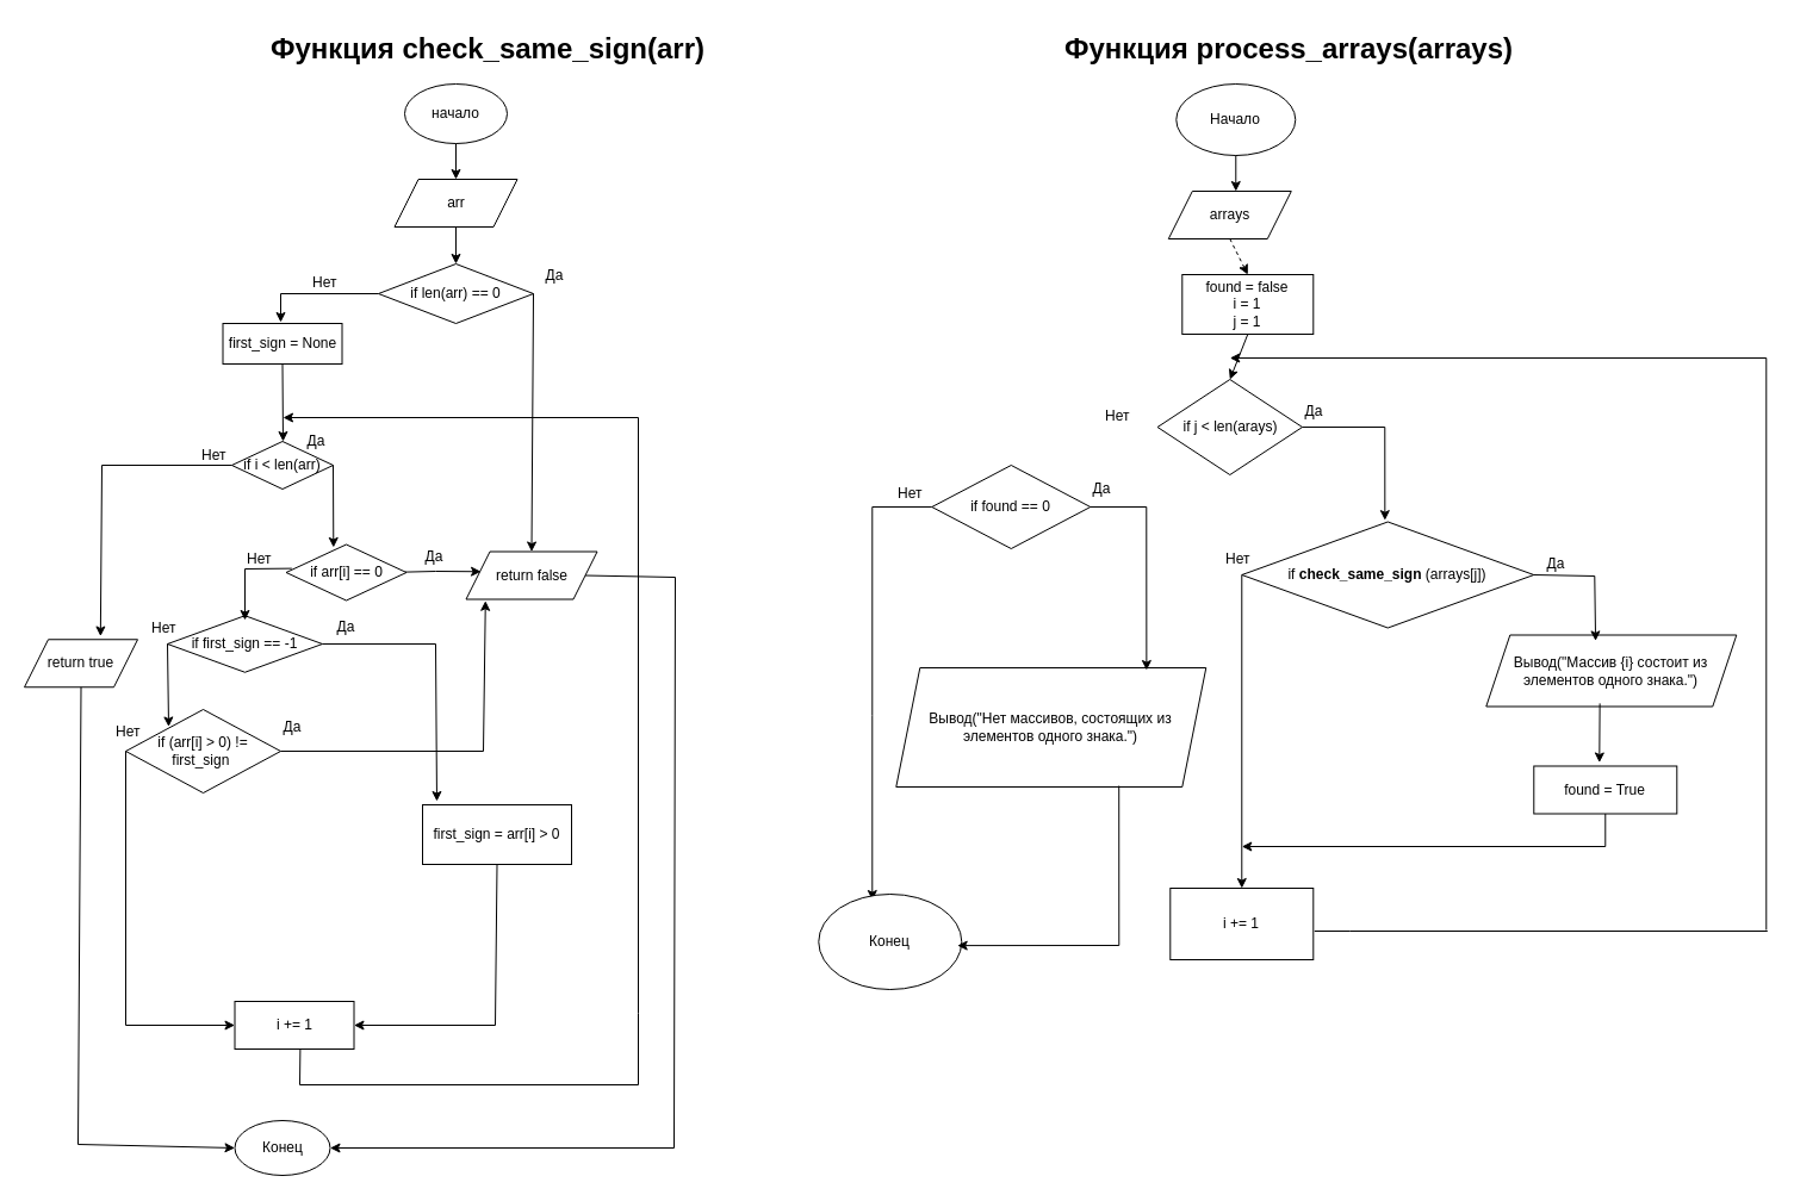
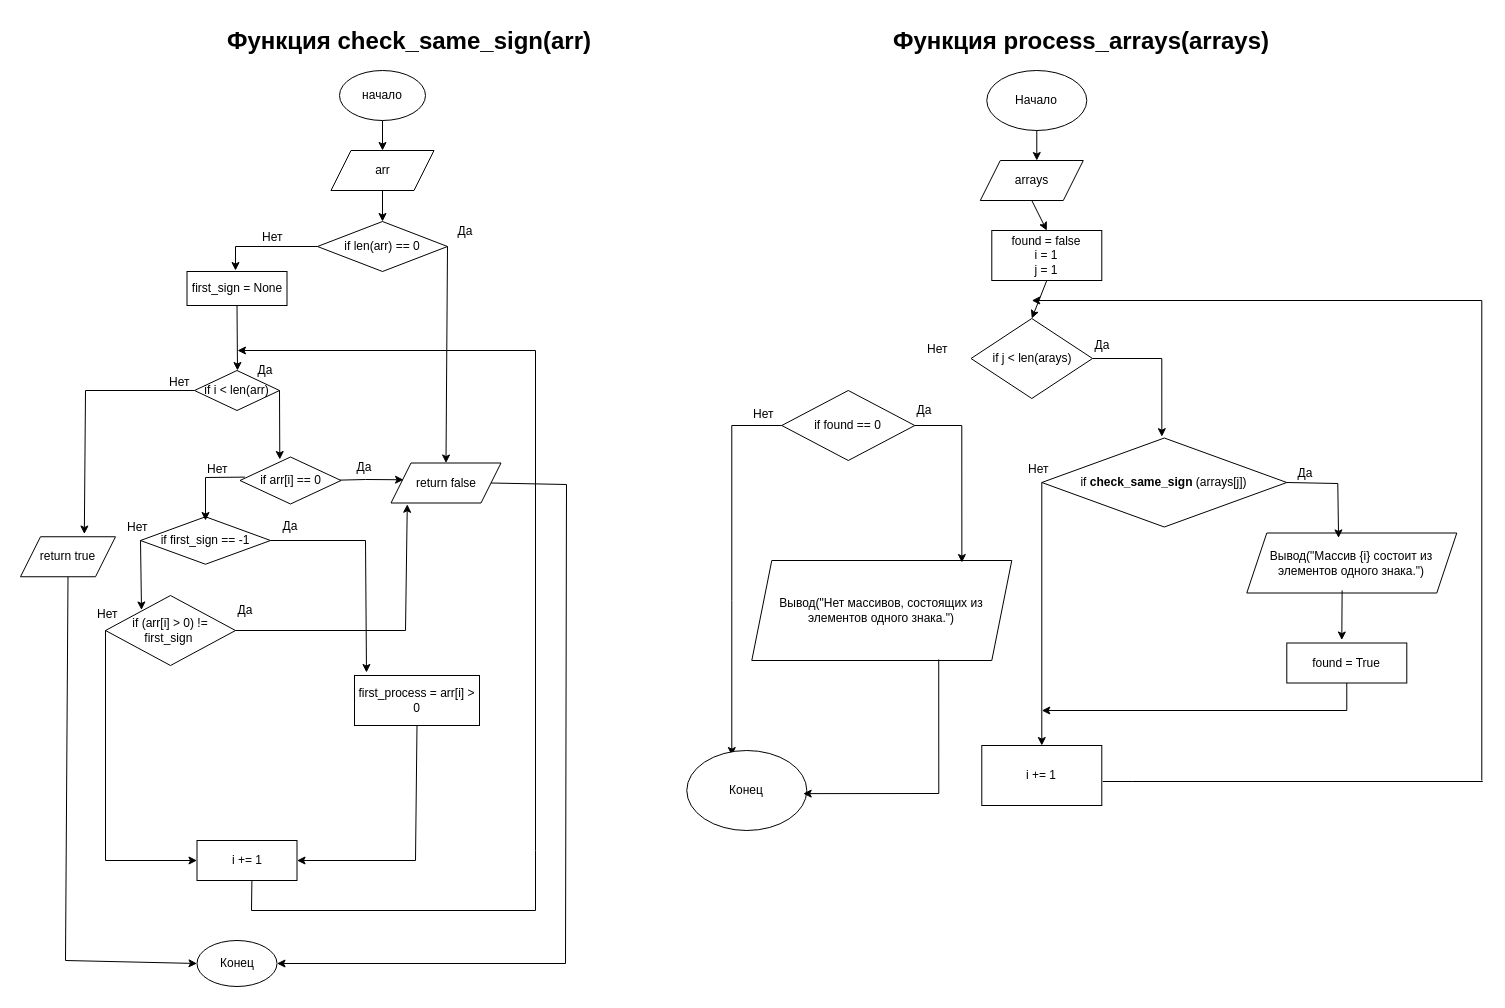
- <mxCell id="52" value="" style="endArrow=classic;html=1;rounded=0;exitX=0.5;exitY=1;exitDx=0;exitDy=0;entryX=0.5;entryY=0;entryDx=0;entryDy=0;dashed=1;" edge="1" parent="1" source="41" target="35"><mxGeometry width="50" height="50" relative="1" as="geometry"><mxPoint x="1131.29" y="200" as="sourcePoint" /><mxPoint x="1181.29" y="150" as="targetPoint" /></mxGeometry></mxCell>
+ <mxCell id="52" value="" style="endArrow=classic;html=1;rounded=0;exitX=0.5;exitY=1;exitDx=0;exitDy=0;entryX=0.5;entryY=0;entryDx=0;entryDy=0;" edge="1" parent="1" source="41" target="35"><mxGeometry width="50" height="50" relative="1" as="geometry"><mxPoint x="1131.29" y="200" as="sourcePoint" /><mxPoint x="1181.29" y="150" as="targetPoint" /></mxGeometry></mxCell>
- <mxCell id="10" value="first_sign = arr[i] &amp;gt; 0" style="rounded=0;whiteSpace=wrap;html=1;" vertex="1" parent="1"><mxGeometry x="354" y="675" width="125" height="50" as="geometry" /></mxCell>
+ <mxCell id="10" value="first_process = arr[i] &amp;gt; 0" style="rounded=0;whiteSpace=wrap;html=1;" vertex="1" parent="1"><mxGeometry x="354" y="675" width="125" height="50" as="geometry" /></mxCell>
